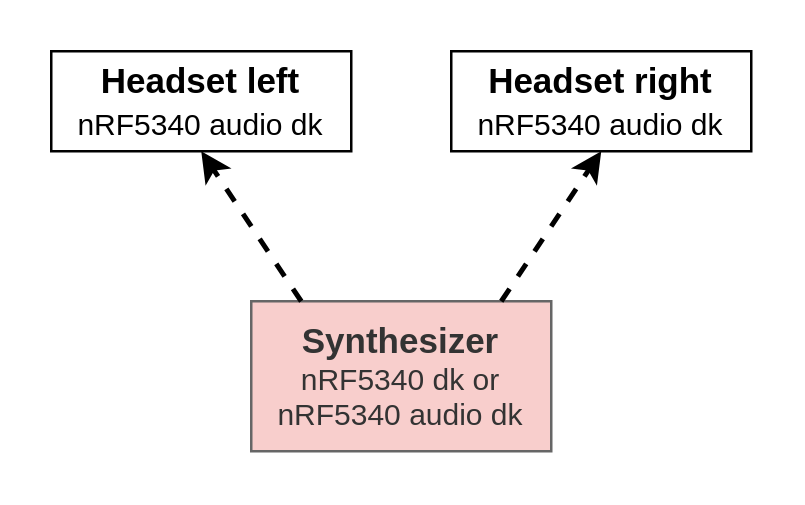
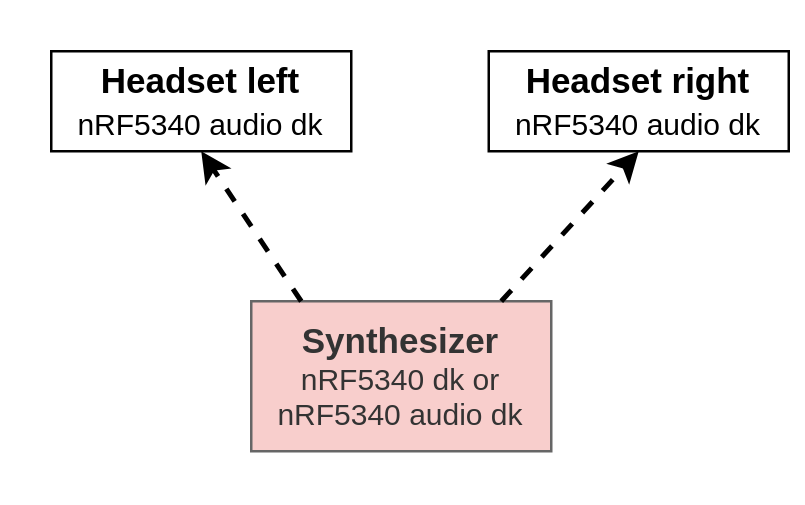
- <mxCell id="3" value="&lt;b&gt;Headset right&lt;/b&gt;&lt;br&gt;&lt;font style=&quot;font-size: 12px;&quot;&gt;nRF5340 audio dk&lt;/font&gt;" style="rounded=0;whiteSpace=wrap;html=1;fontSize=14;" vertex="1" parent="1"><mxGeometry x="180" y="20" width="120" height="40" as="geometry" /></mxCell>
+ <mxCell id="3" value="&lt;b&gt;Headset right&lt;/b&gt;&lt;br&gt;&lt;font style=&quot;font-size: 12px;&quot;&gt;nRF5340 audio dk&lt;/font&gt;" style="rounded=0;whiteSpace=wrap;html=1;fontSize=14;" vertex="1" parent="1"><mxGeometry x="195" y="20" width="120" height="40" as="geometry" /></mxCell>
